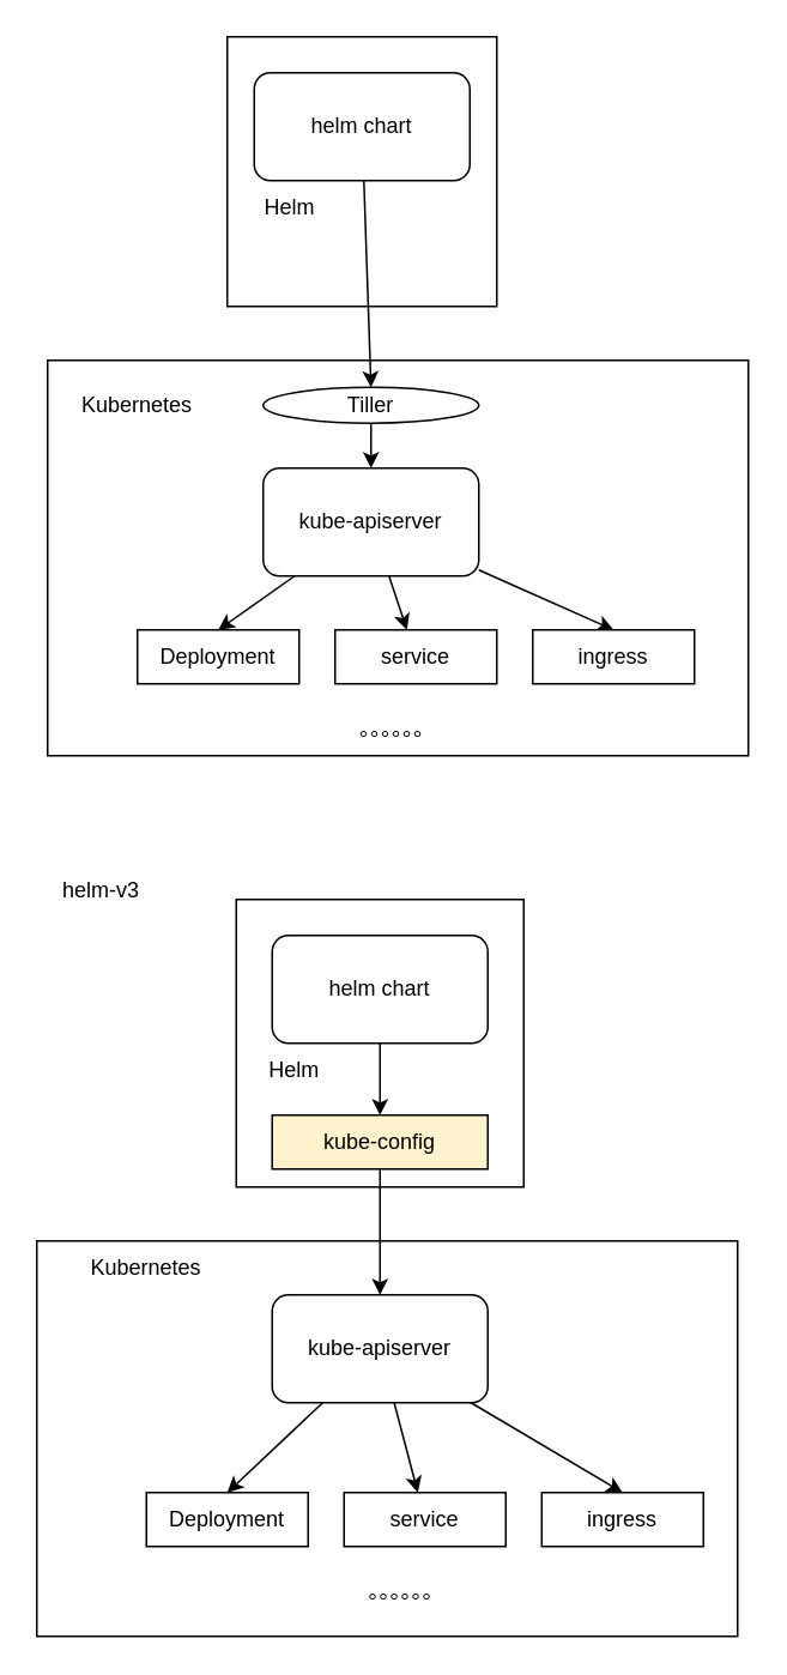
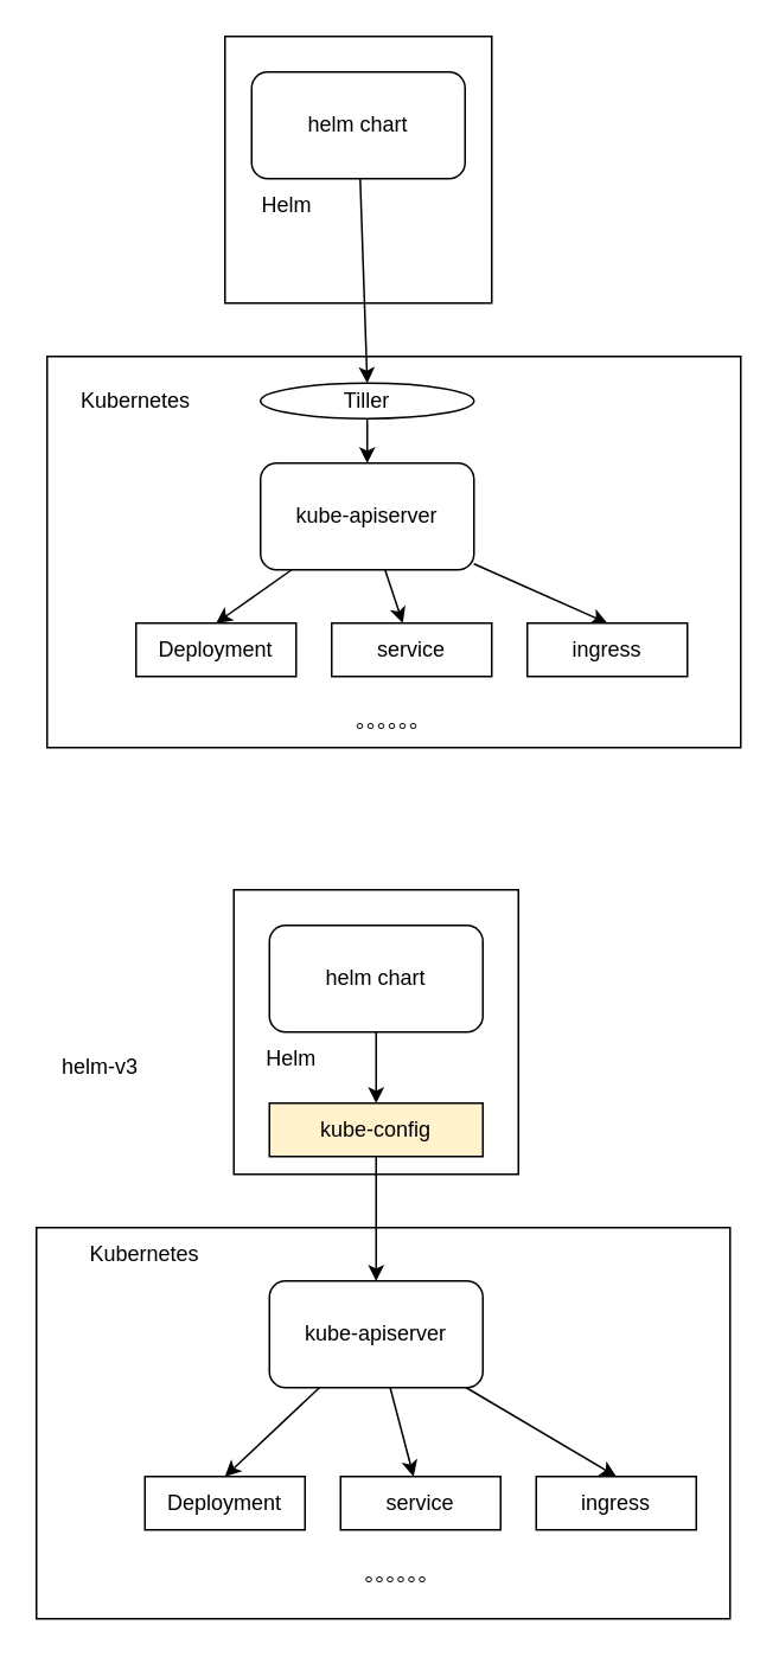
- <mxCell id="18" value="helm-v3" style="text;html=1;strokeColor=none;fillColor=none;align=center;verticalAlign=middle;whiteSpace=wrap;rounded=0;" vertex="1" parent="1"><mxGeometry x="26" y="480" width="60" height="30" as="geometry" /></mxCell>
+ <mxCell id="18" value="helm-v3" style="text;html=1;strokeColor=none;fillColor=none;align=center;verticalAlign=middle;whiteSpace=wrap;rounded=0;" vertex="1" parent="1"><mxGeometry x="26" y="585" width="60" height="30" as="geometry" /></mxCell>
